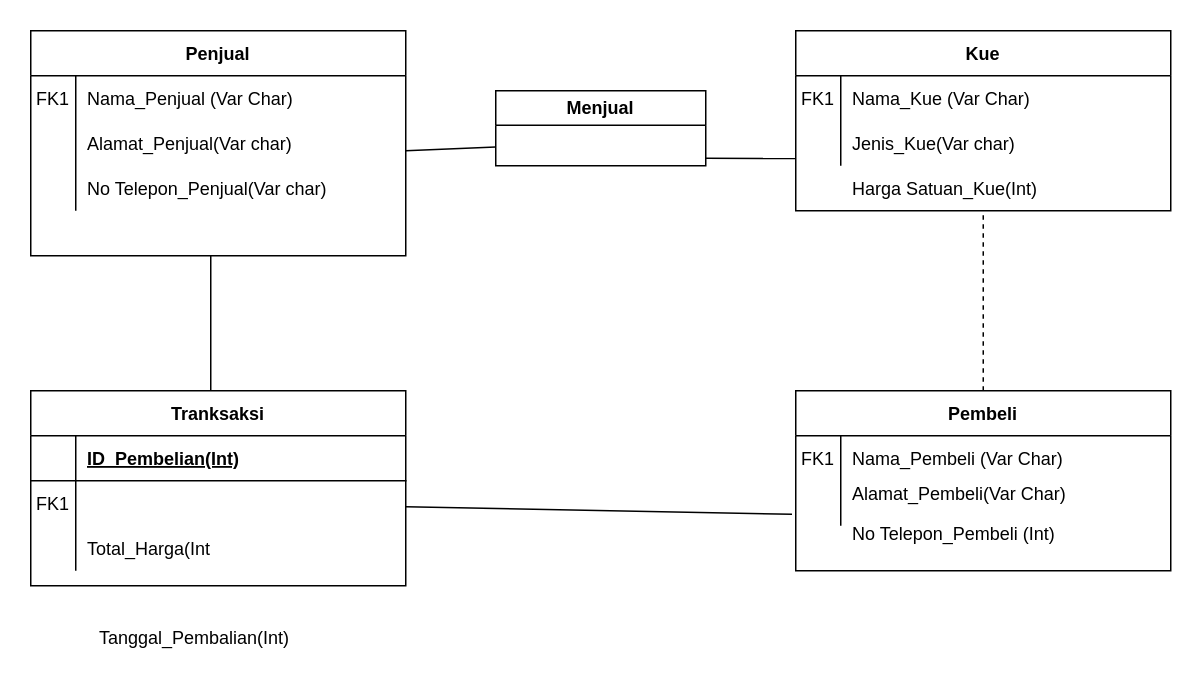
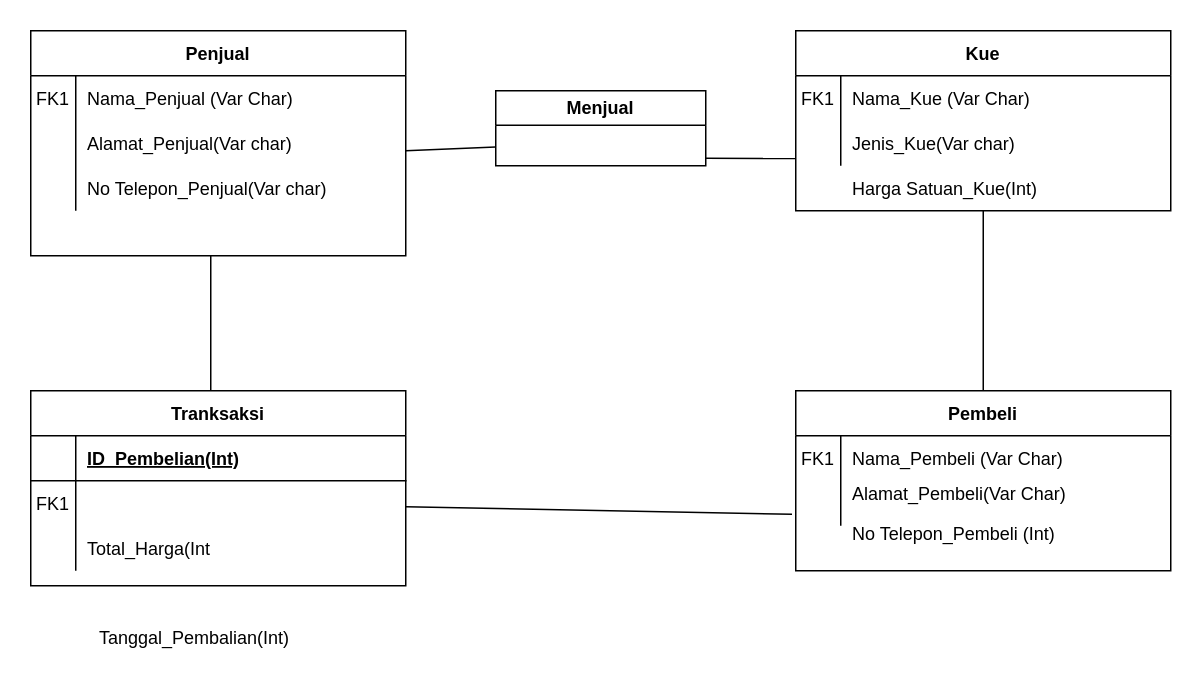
- <mxCell id="39" value="" style="endArrow=none;html=1;rounded=0;entryX=0.5;entryY=1;entryDx=0;entryDy=0;exitX=0.5;exitY=0;exitDx=0;exitDy=0;dashed=1;" edge="1" parent="1" source="2" target="11"><mxGeometry width="50" height="50" relative="1" as="geometry"><mxPoint x="390" y="270" as="sourcePoint" /><mxPoint x="440" y="220" as="targetPoint" /></mxGeometry></mxCell>
+ <mxCell id="39" value="" style="endArrow=none;html=1;rounded=0;entryX=0.5;entryY=1;entryDx=0;entryDy=0;exitX=0.5;exitY=0;exitDx=0;exitDy=0;" edge="1" parent="1" source="2" target="11"><mxGeometry width="50" height="50" relative="1" as="geometry"><mxPoint x="390" y="270" as="sourcePoint" /><mxPoint x="440" y="220" as="targetPoint" /></mxGeometry></mxCell>
